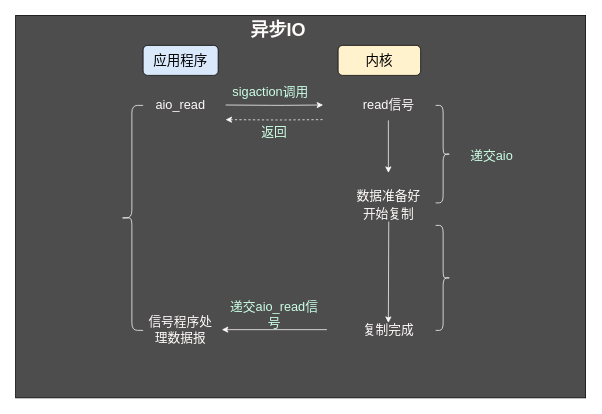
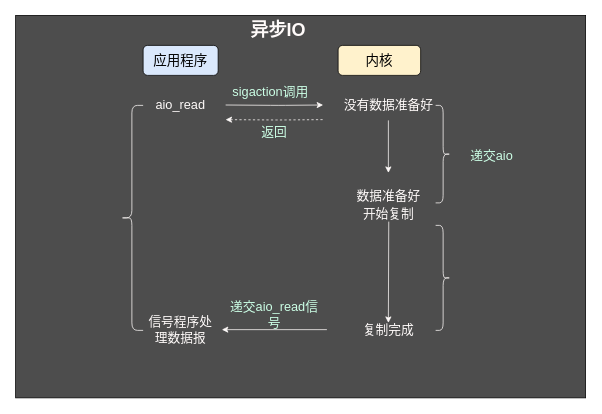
- <mxCell id="11" value="&lt;font style=&quot;font-size: 17px&quot; color=&quot;#fffbfa&quot;&gt;read信号&lt;/font&gt;" style="text;html=1;strokeColor=none;fillColor=none;align=center;verticalAlign=middle;whiteSpace=wrap;rounded=0;" vertex="1" parent="1"><mxGeometry x="450" y="130" width="135" height="20" as="geometry" /></mxCell>
+ <mxCell id="11" value="&lt;font style=&quot;font-size: 17px&quot; color=&quot;#fffbfa&quot;&gt;没有数据准备好&lt;/font&gt;" style="text;html=1;strokeColor=none;fillColor=none;align=center;verticalAlign=middle;whiteSpace=wrap;rounded=0;" vertex="1" parent="1"><mxGeometry x="450" y="130" width="135" height="20" as="geometry" /></mxCell>
